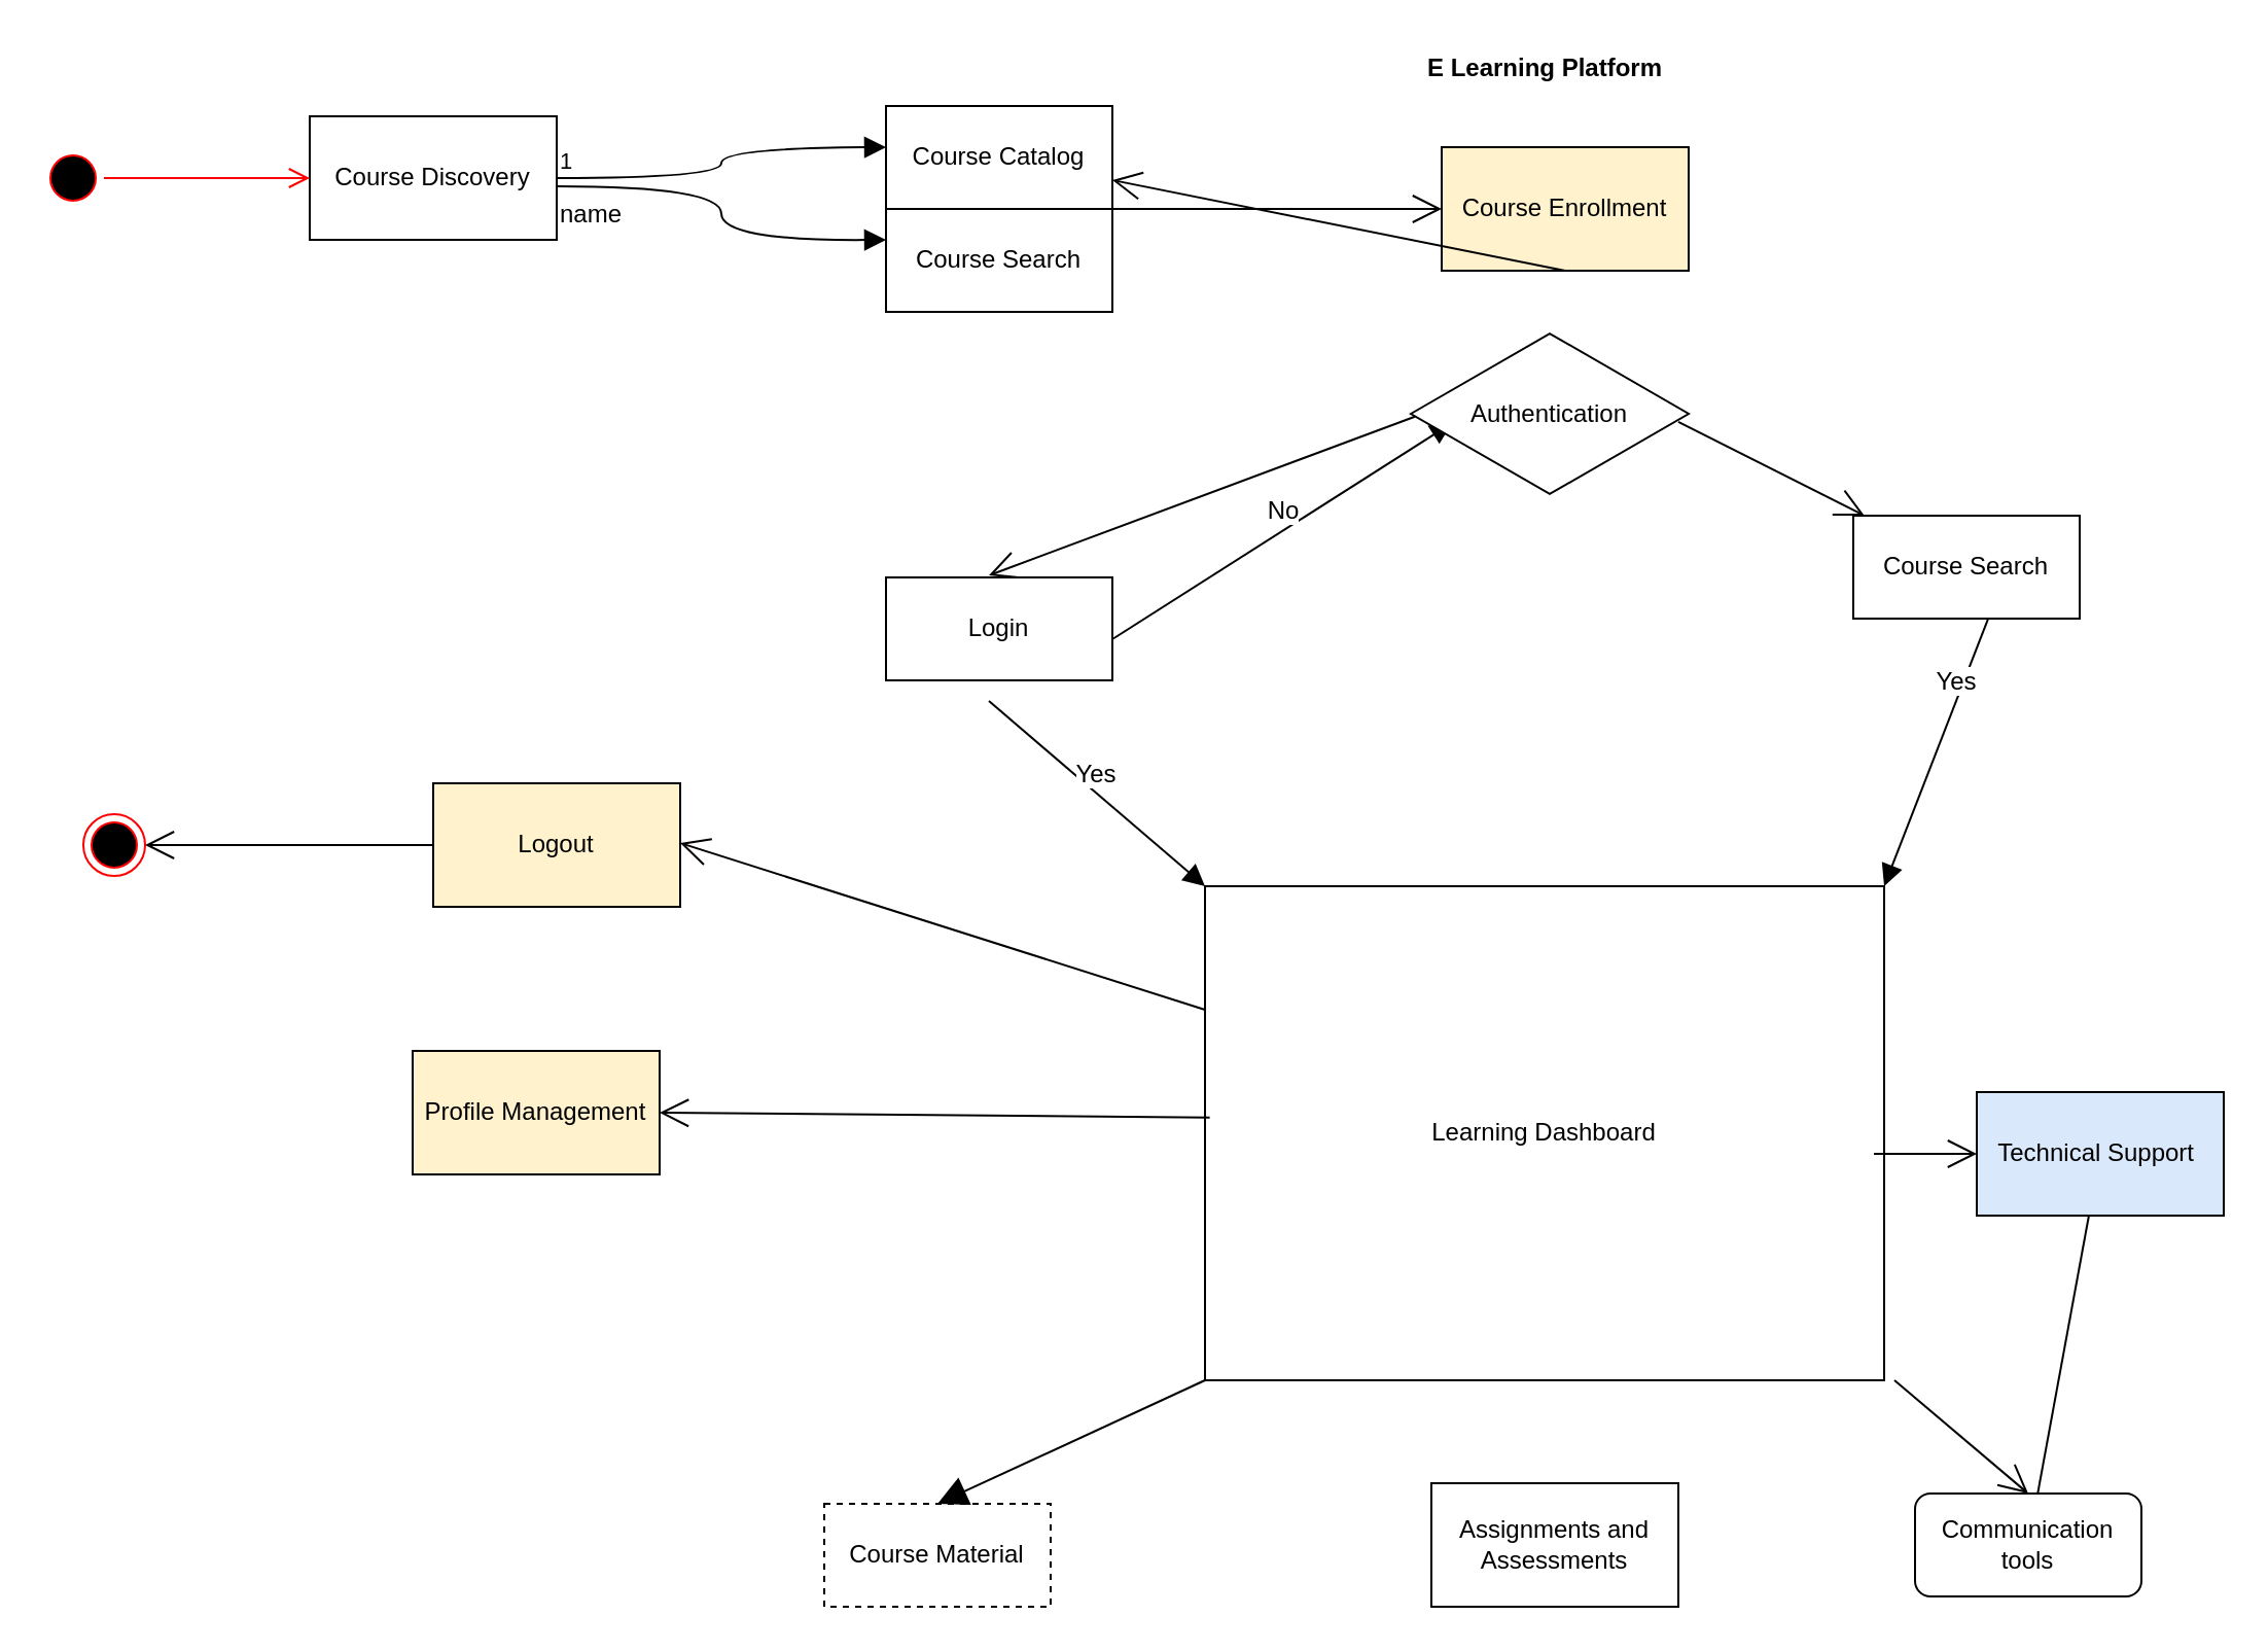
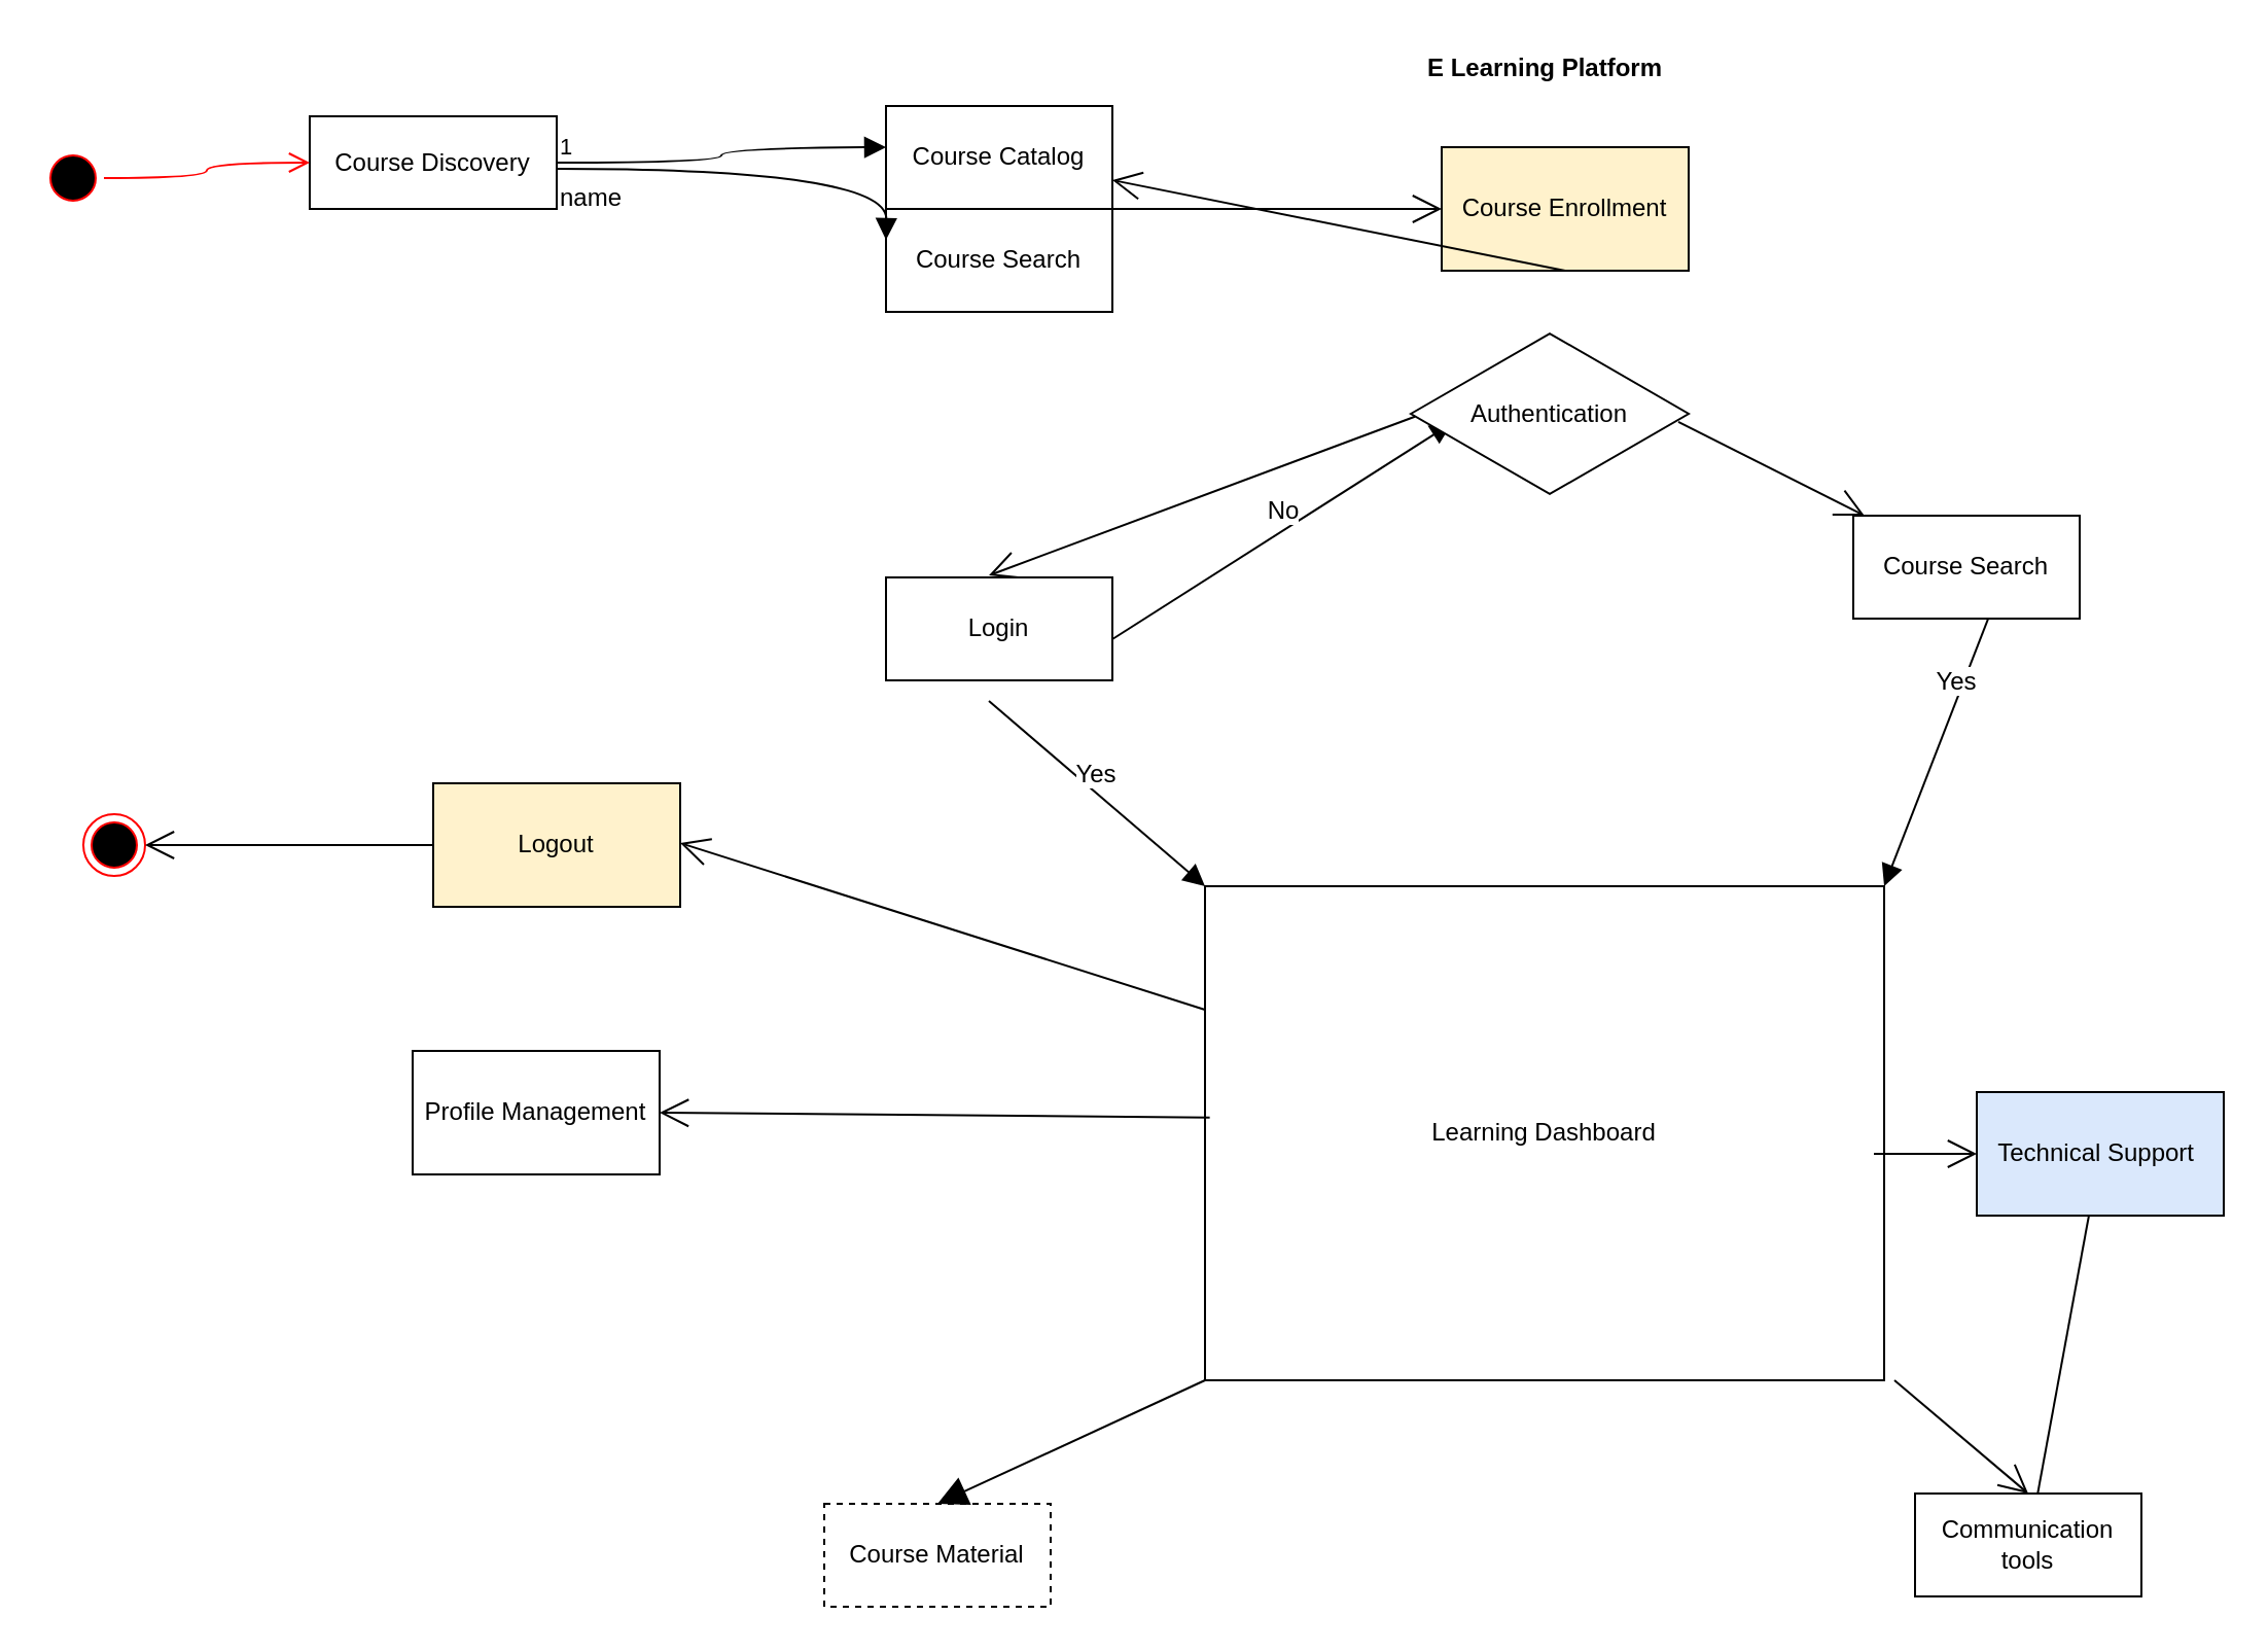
- <mxCell id="2" value="Course Discovery" style="rounded=0;whiteSpace=wrap;html=1;" vertex="1" parent="1"><mxGeometry x="150" y="56" width="120" height="60" as="geometry" /></mxCell>
+ <mxCell id="2" value="Course Discovery" style="rounded=0;whiteSpace=wrap;html=1;" vertex="1" parent="1"><mxGeometry x="150" y="56" width="120" height="45" as="geometry" /></mxCell>
- <mxCell id="9" value="Profile Management" style="rounded=0;whiteSpace=wrap;html=1;fillColor=#fff2cc;" vertex="1" parent="1"><mxGeometry x="200" y="510" width="120" height="60" as="geometry" /></mxCell>
+ <mxCell id="9" value="Profile Management" style="rounded=0;whiteSpace=wrap;html=1;" vertex="1" parent="1"><mxGeometry x="200" y="510" width="120" height="60" as="geometry" /></mxCell>
- <mxCell id="6" value="Assignments and Assessments" style="rounded=0;whiteSpace=wrap;html=1;" vertex="1" parent="1"><mxGeometry x="695" y="720" width="120" height="60" as="geometry" /></mxCell>
- <mxCell id="27" value="Communication tools" style="html=1;whiteSpace=wrap;rounded=1;" vertex="1" parent="1"><mxGeometry x="930" y="725" width="110" height="50" as="geometry" /></mxCell>
+ <mxCell id="27" value="Communication tools" style="html=1;whiteSpace=wrap;" vertex="1" parent="1"><mxGeometry x="930" y="725" width="110" height="50" as="geometry" /></mxCell>
